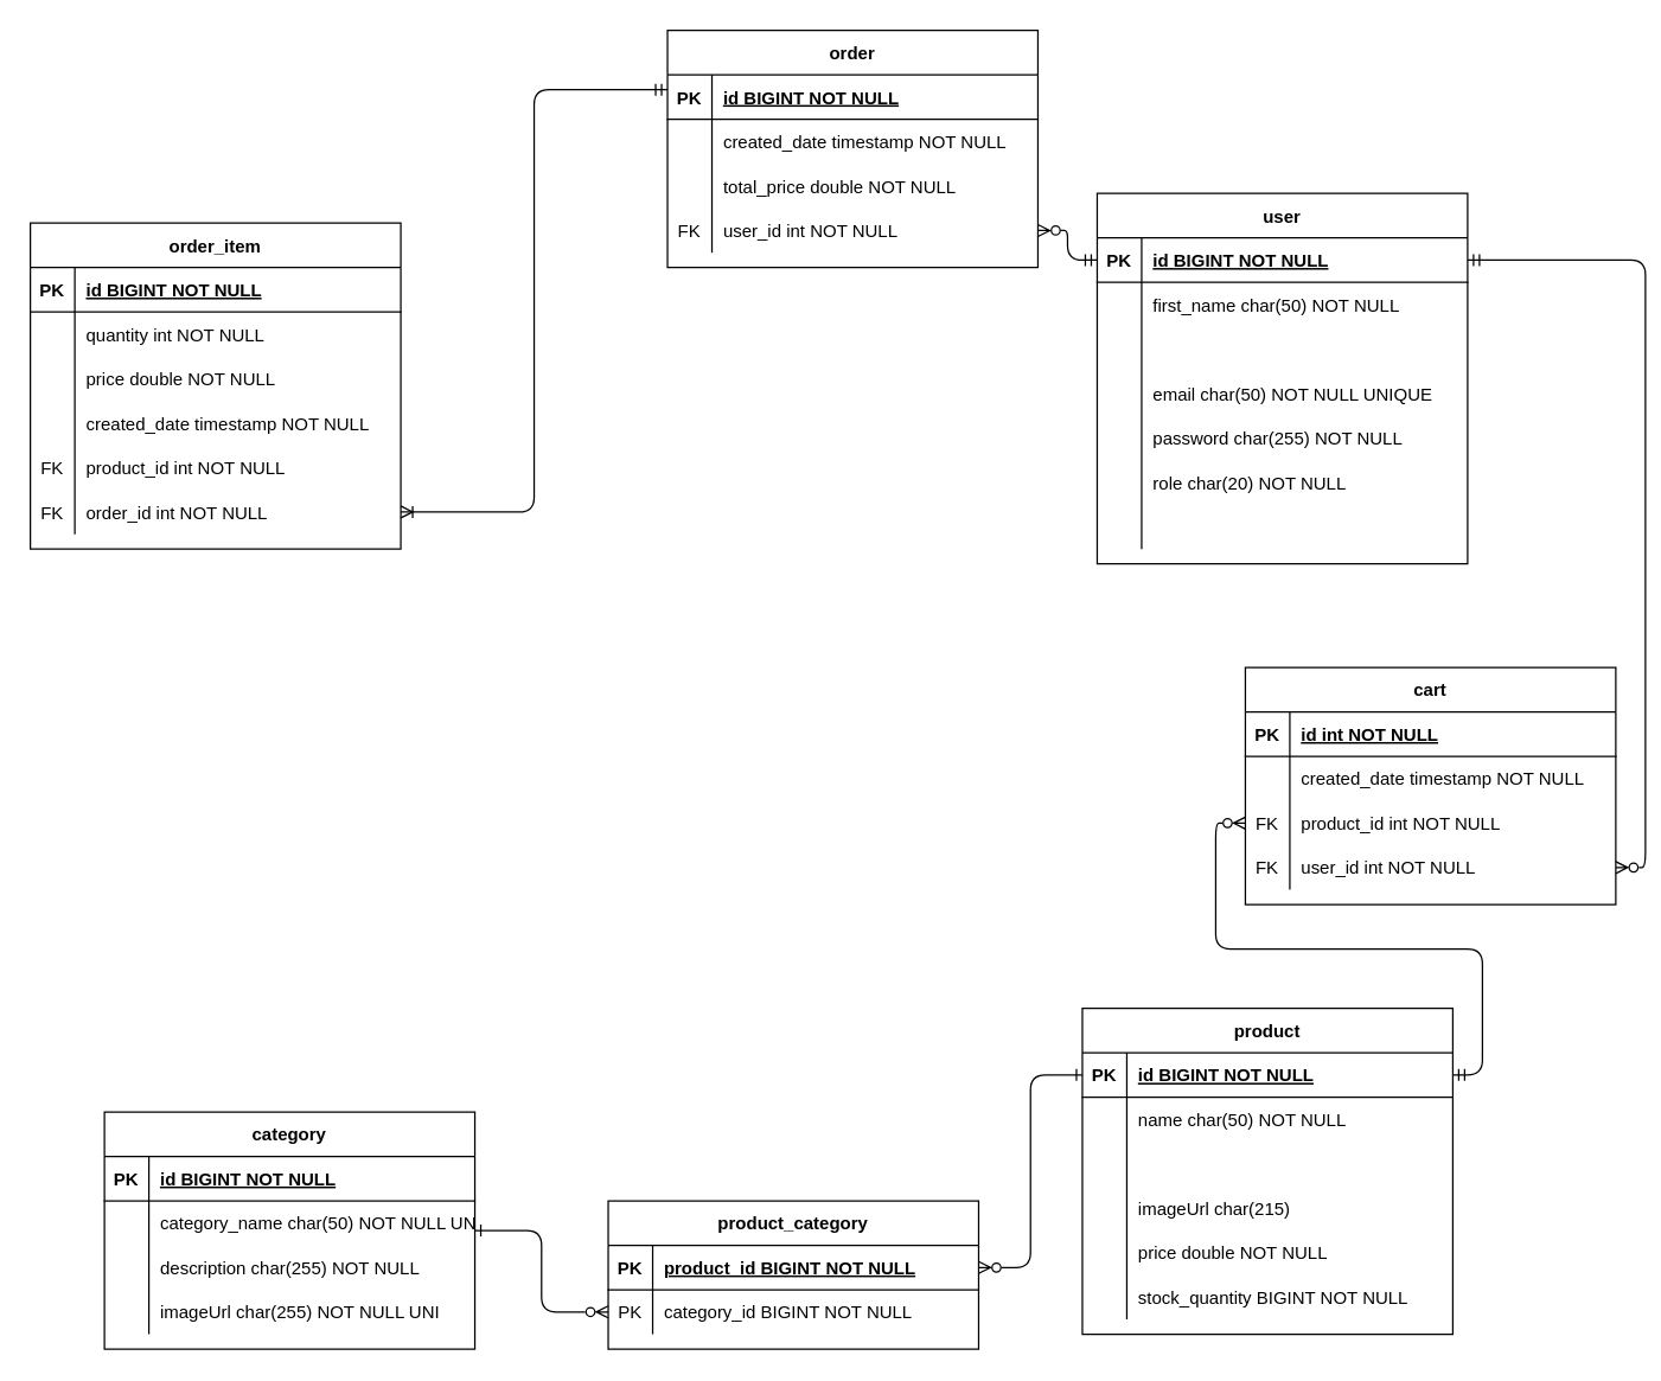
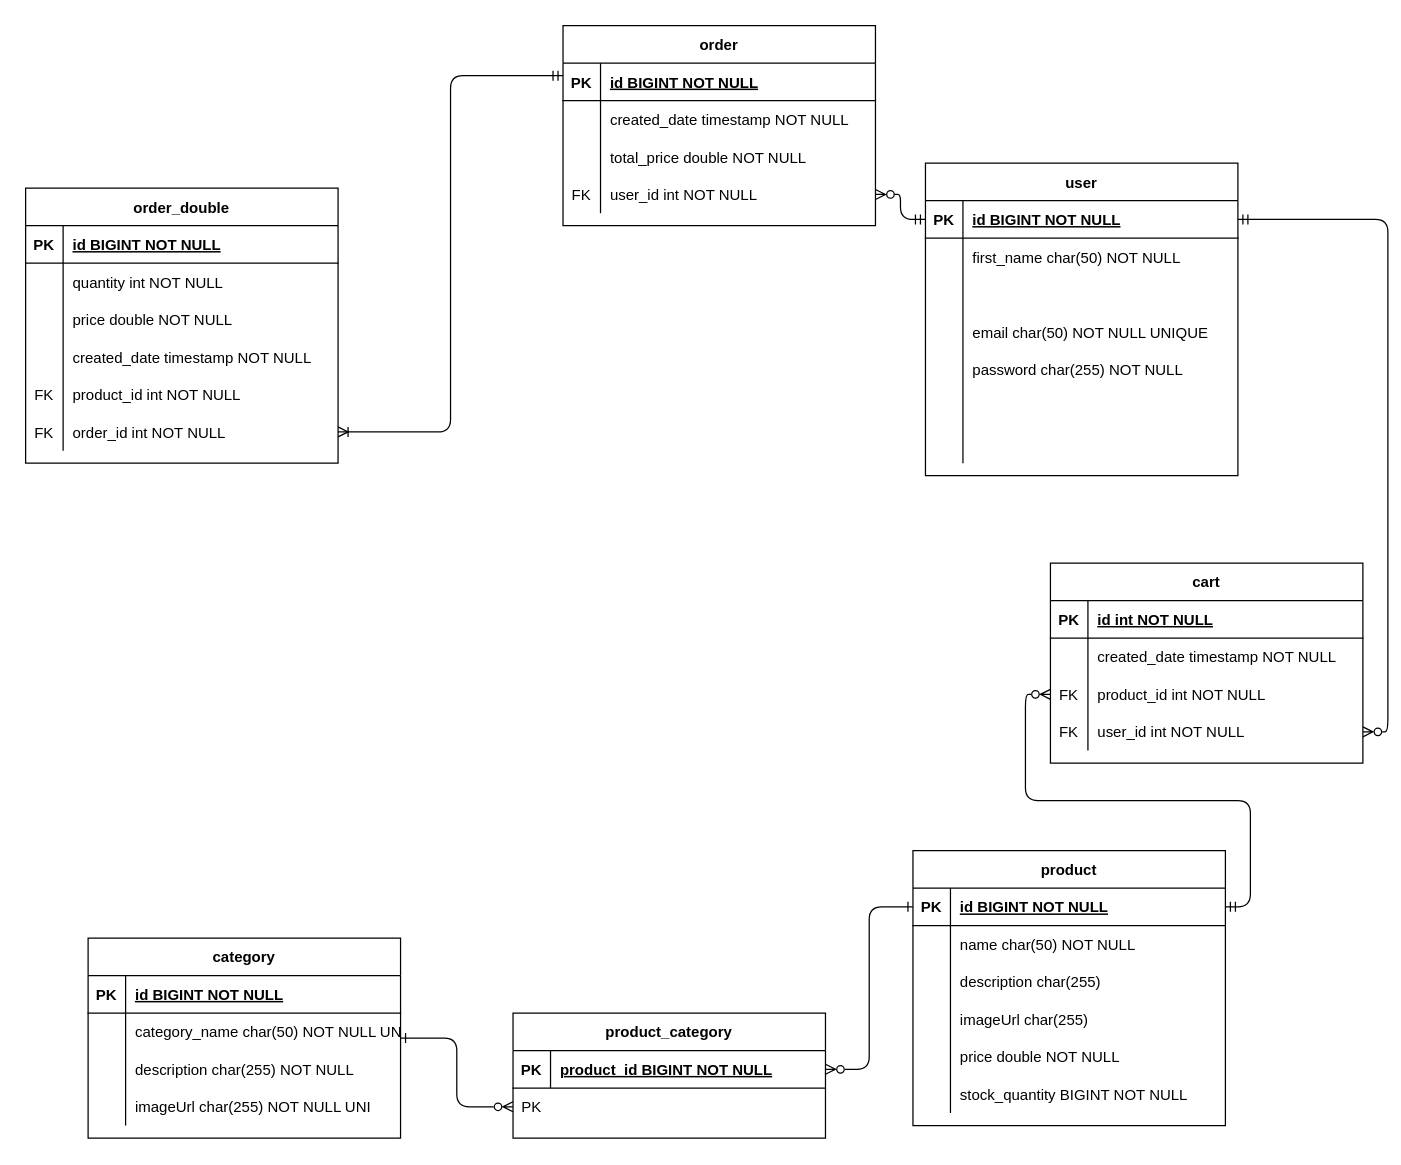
- <mxCell id="77" value="order_item" style="shape=table;startSize=30;container=1;collapsible=1;childLayout=tableLayout;fixedRows=1;rowLines=0;fontStyle=1;align=center;resizeLast=1;fontFamily=Helvetica;" vertex="1" parent="1"><mxGeometry x="20" y="150" width="250" height="220" as="geometry" /></mxCell>
+ <mxCell id="77" value="order_double" style="shape=table;startSize=30;container=1;collapsible=1;childLayout=tableLayout;fixedRows=1;rowLines=0;fontStyle=1;align=center;resizeLast=1;fontFamily=Helvetica;" vertex="1" parent="1"><mxGeometry x="20" y="150" width="250" height="220" as="geometry" /></mxCell>
- <mxCell id="32" value="role char(20) NOT NULL" style="shape=partialRectangle;overflow=hidden;connectable=0;fillColor=none;top=0;left=0;bottom=0;right=0;align=left;spacingLeft=6;fontFamily=Helvetica;" vertex="1" parent="30"><mxGeometry x="30" width="220" height="30" as="geometry"><mxRectangle width="220" height="30" as="alternateBounds" /></mxGeometry></mxCell>
+ <mxCell id="59" value="description char(255)" style="shape=partialRectangle;overflow=hidden;connectable=0;fillColor=none;top=0;left=0;bottom=0;right=0;align=left;spacingLeft=6;fontFamily=Helvetica;" vertex="1" parent="57"><mxGeometry x="30" width="220" height="30" as="geometry"><mxRectangle width="220" height="30" as="alternateBounds" /></mxGeometry></mxCell>
- <mxCell id="62" value="imageUrl char(215) " style="shape=partialRectangle;overflow=hidden;connectable=0;fillColor=none;top=0;left=0;bottom=0;right=0;align=left;spacingLeft=6;fontFamily=Helvetica;" vertex="1" parent="60"><mxGeometry x="30" width="220" height="30" as="geometry"><mxRectangle width="220" height="30" as="alternateBounds" /></mxGeometry></mxCell>
+ <mxCell id="62" value="imageUrl char(255) " style="shape=partialRectangle;overflow=hidden;connectable=0;fillColor=none;top=0;left=0;bottom=0;right=0;align=left;spacingLeft=6;fontFamily=Helvetica;" vertex="1" parent="60"><mxGeometry x="30" width="220" height="30" as="geometry"><mxRectangle width="220" height="30" as="alternateBounds" /></mxGeometry></mxCell>
- <mxCell id="75" value="category_id BIGINT NOT NULL" style="shape=partialRectangle;overflow=hidden;connectable=0;fillColor=none;top=0;left=0;bottom=0;right=0;align=left;spacingLeft=6;fontFamily=Helvetica;" vertex="1" parent="73"><mxGeometry x="30" width="220" height="30" as="geometry"><mxRectangle width="220" height="30" as="alternateBounds" /></mxGeometry></mxCell>
